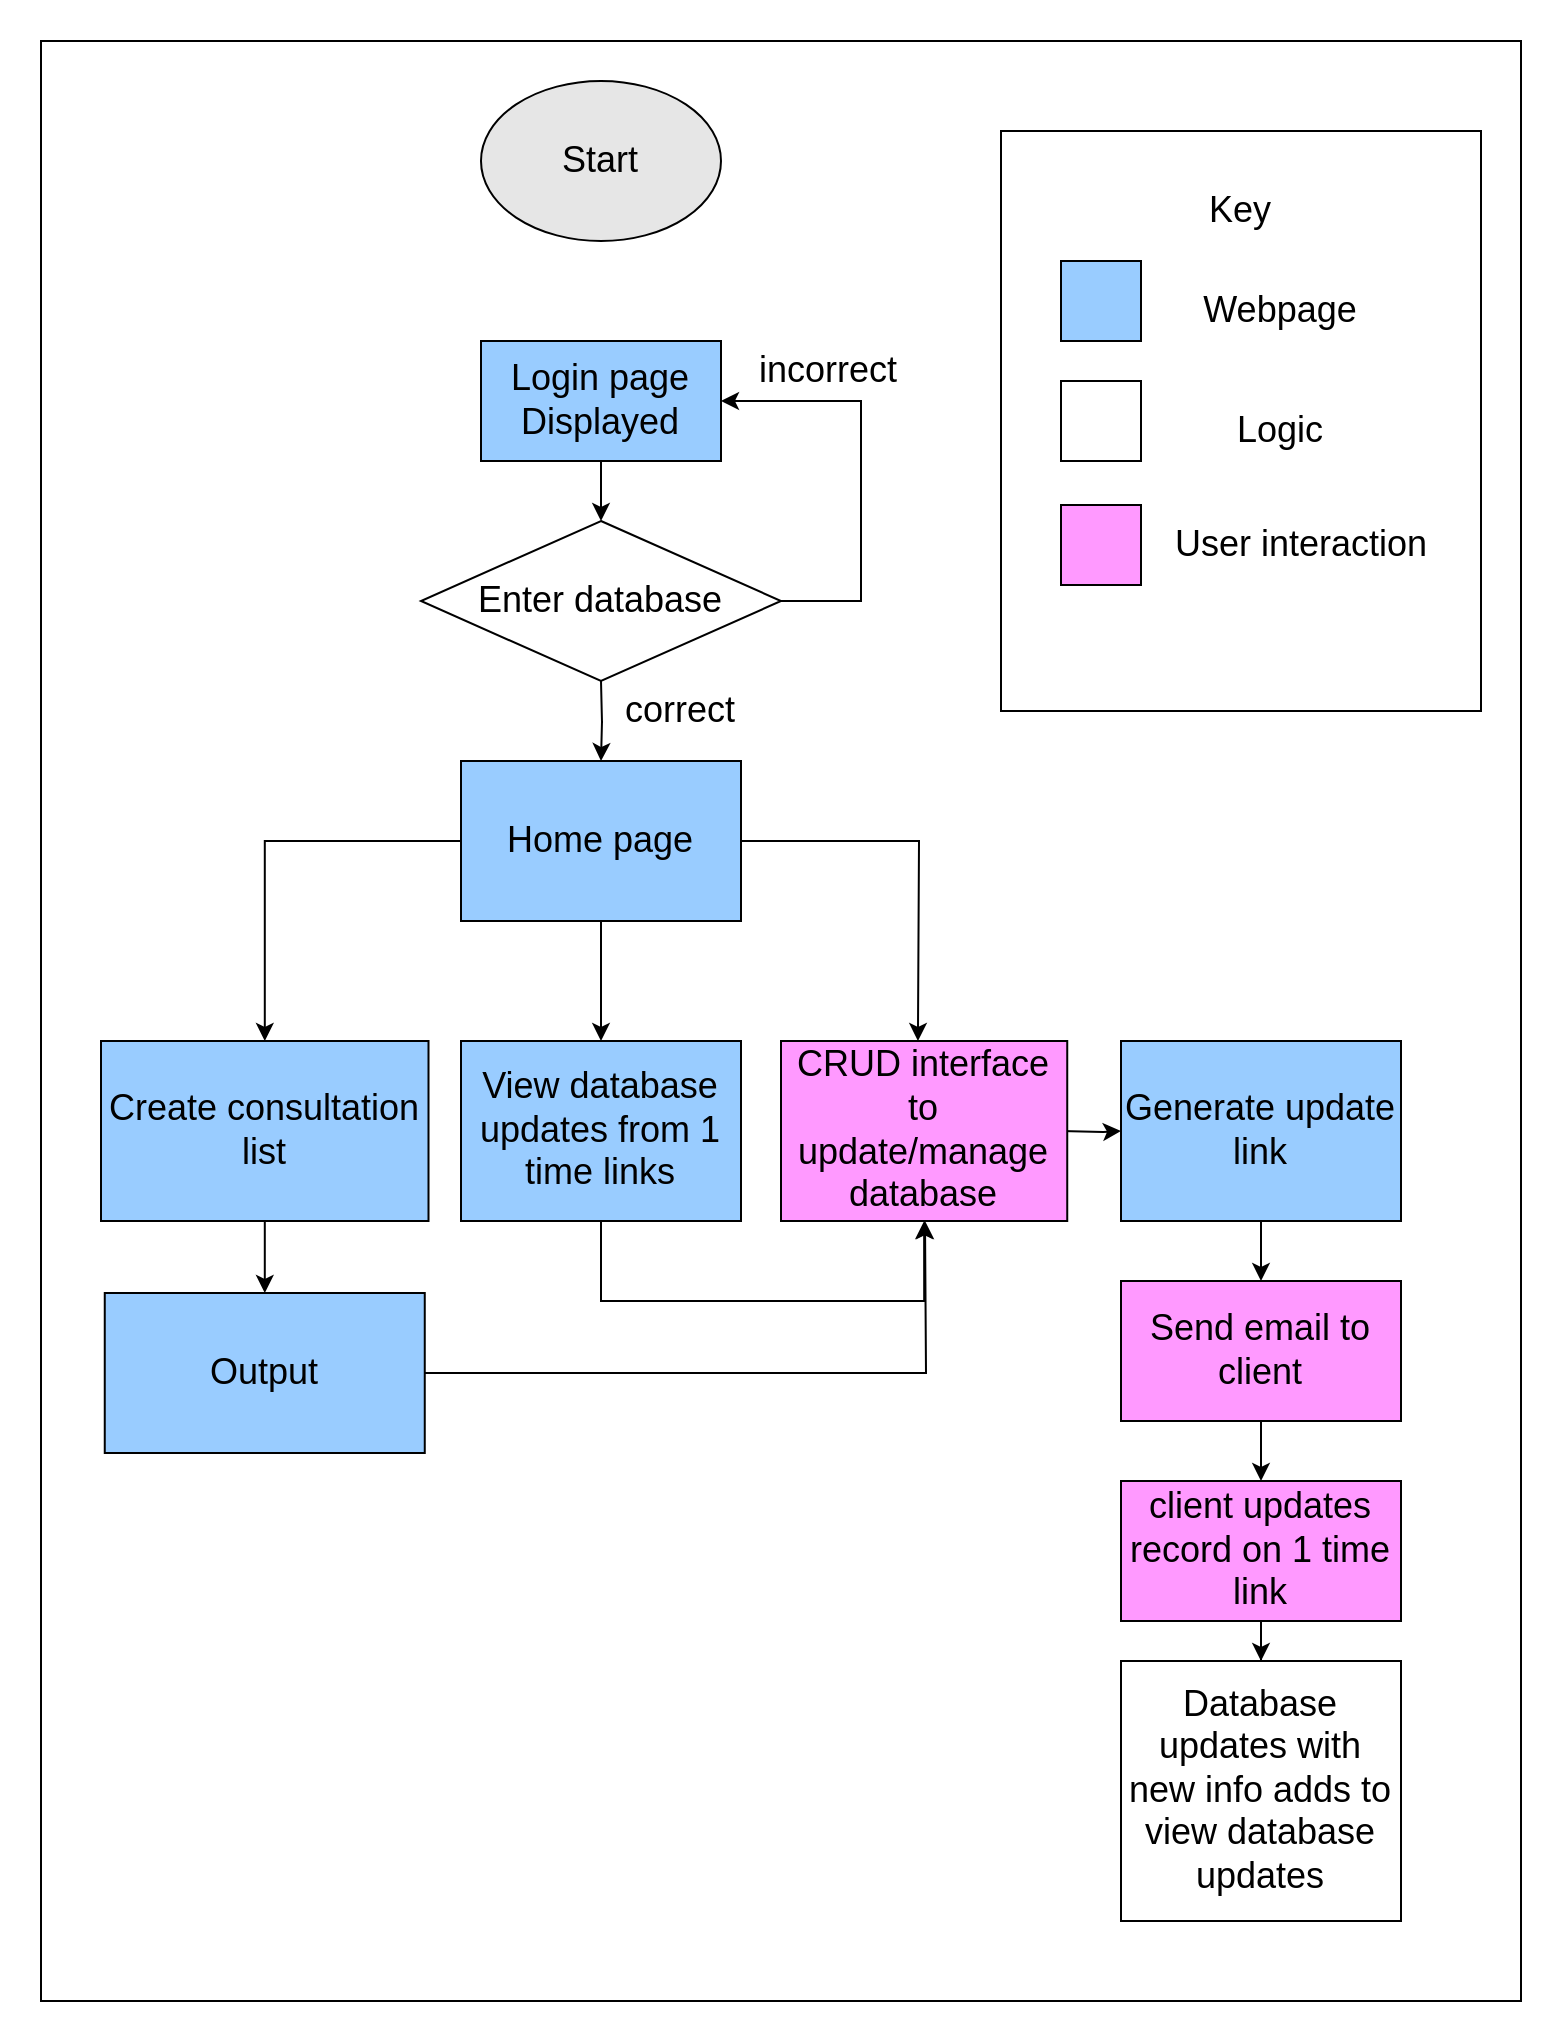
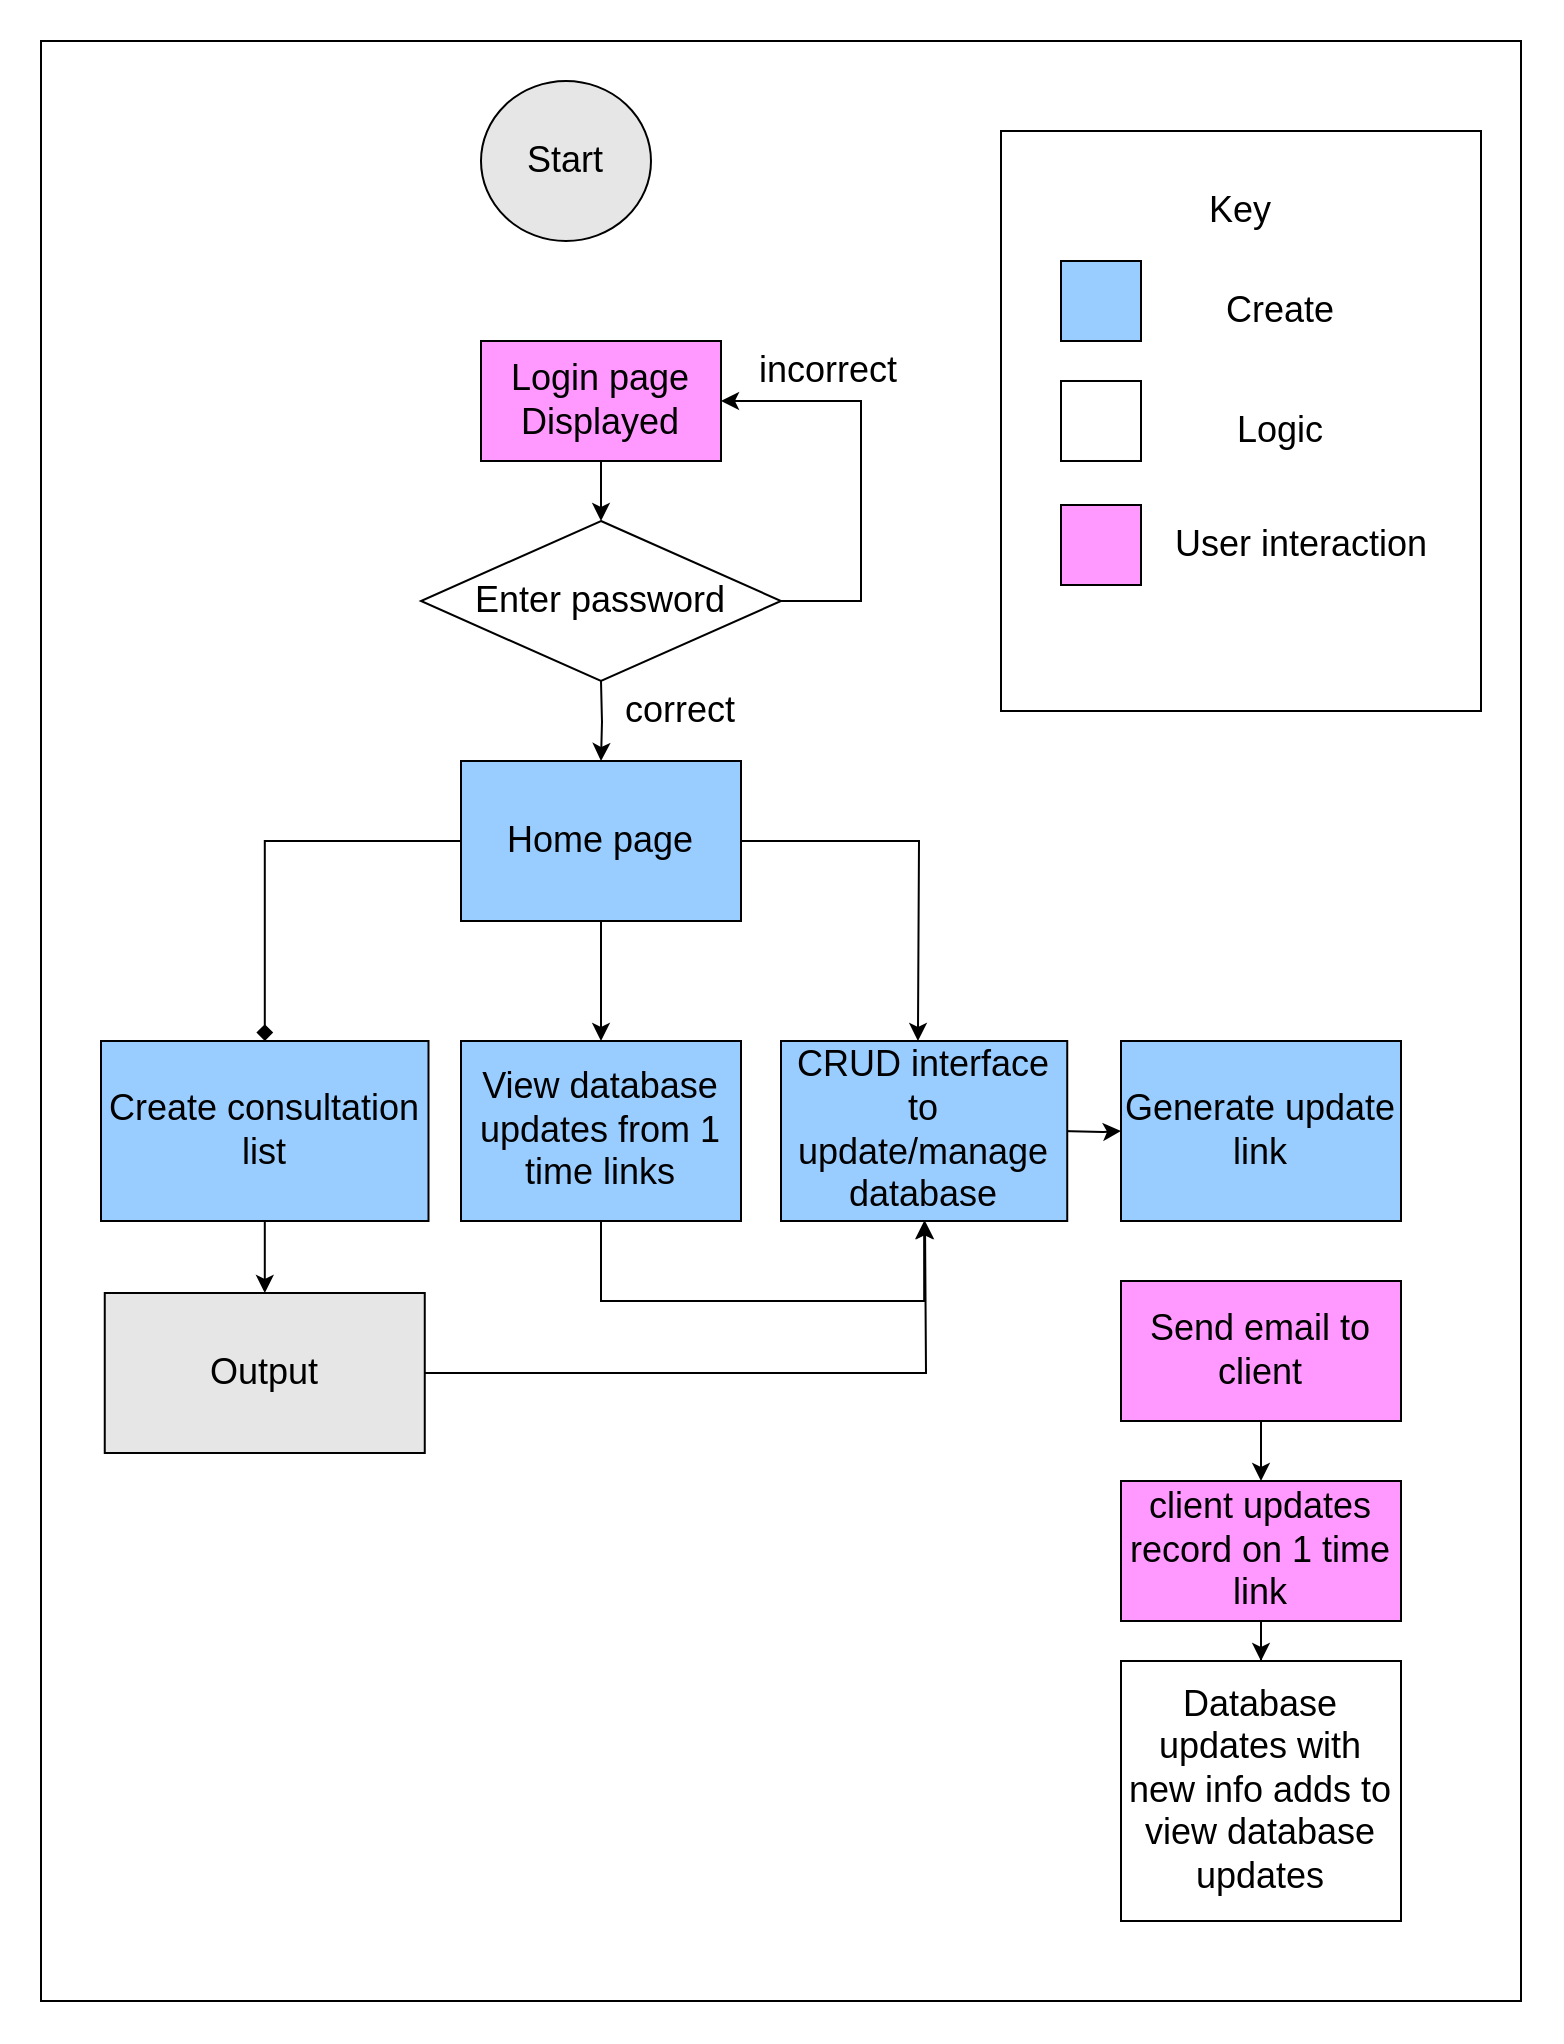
- <mxCell id="3" value="Start" style="ellipse;whiteSpace=wrap;html=1;fontSize=18;fillColor=#E6E6E6;" parent="1" vertex="1"><mxGeometry x="240" y="40" width="120" height="80" as="geometry" /></mxCell>
+ <mxCell id="3" value="Start" style="ellipse;whiteSpace=wrap;html=1;fontSize=18;fillColor=#E6E6E6;" parent="1" vertex="1"><mxGeometry x="240" y="40" width="85" height="80" as="geometry" /></mxCell>
- <mxCell id="33" value="Webpage" style="text;html=1;strokeColor=none;fillColor=none;align=center;verticalAlign=middle;whiteSpace=wrap;rounded=0;fontSize=18;" parent="1" vertex="1"><mxGeometry x="610" y="140" width="60" height="30" as="geometry" /></mxCell>
+ <mxCell id="33" value="Create" style="text;html=1;strokeColor=none;fillColor=none;align=center;verticalAlign=middle;whiteSpace=wrap;rounded=0;fontSize=18;" parent="1" vertex="1"><mxGeometry x="610" y="140" width="60" height="30" as="geometry" /></mxCell>
- <mxCell id="5" value="Login page Displayed" style="rounded=0;whiteSpace=wrap;html=1;fontSize=18;fillColor=#99CCFF;" parent="1" vertex="1"><mxGeometry x="240" y="170" width="120" height="60" as="geometry" /></mxCell>
+ <mxCell id="5" value="Login page Displayed" style="rounded=0;whiteSpace=wrap;html=1;fontSize=18;fillColor=#ff99ff;" parent="1" vertex="1"><mxGeometry x="240" y="170" width="120" height="60" as="geometry" /></mxCell>
- <mxCell id="20" value="Enter database" style="rhombus;whiteSpace=wrap;html=1;fontSize=18;fillColor=#FFFFFF;" parent="1" vertex="1"><mxGeometry x="210" y="260" width="180" height="80" as="geometry" /></mxCell>
+ <mxCell id="20" value="Enter password" style="rhombus;whiteSpace=wrap;html=1;fontSize=18;fillColor=#FFFFFF;" parent="1" vertex="1"><mxGeometry x="210" y="260" width="180" height="80" as="geometry" /></mxCell>
- <mxCell id="10" style="edgeStyle=orthogonalEdgeStyle;rounded=0;orthogonalLoop=1;jettySize=auto;html=1;fontSize=18;" parent="1" source="13" target="15" edge="1"><mxGeometry relative="1" as="geometry" /></mxCell>
+ <mxCell id="10" style="edgeStyle=orthogonalEdgeStyle;rounded=0;orthogonalLoop=1;jettySize=auto;html=1;fontSize=18;endArrow=diamond;" parent="1" source="13" target="15" edge="1"><mxGeometry relative="1" as="geometry" /></mxCell>
- <mxCell id="27" value="CRUD interface to update/manage database" style="rounded=0;whiteSpace=wrap;html=1;fontSize=18;fillColor=#ff99ff;" parent="1" vertex="1"><mxGeometry x="390" y="520" width="143.12" height="90" as="geometry" /></mxCell>
+ <mxCell id="27" value="CRUD interface to update/manage database" style="rounded=0;whiteSpace=wrap;html=1;fontSize=18;fillColor=#99CCFF;" parent="1" vertex="1"><mxGeometry x="390" y="520" width="143.12" height="90" as="geometry" /></mxCell>
- <mxCell id="8" style="edgeStyle=orthogonalEdgeStyle;rounded=0;orthogonalLoop=1;jettySize=auto;html=1;entryX=0.5;entryY=0;entryDx=0;entryDy=0;fontSize=18;" parent="1" source="9" target="23" edge="1"><mxGeometry relative="1" as="geometry" /></mxCell>
- <mxCell id="29" value="Output" style="whiteSpace=wrap;html=1;rounded=0;fontSize=18;fillColor=#99CCFF;" parent="1" vertex="1"><mxGeometry x="51.88" y="646" width="160" height="80" as="geometry" /></mxCell>
+ <mxCell id="29" value="Output" style="whiteSpace=wrap;html=1;rounded=0;fontSize=18;fillColor=#e6e6e6;" parent="1" vertex="1"><mxGeometry x="51.88" y="646" width="160" height="80" as="geometry" /></mxCell>
